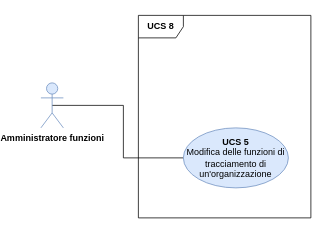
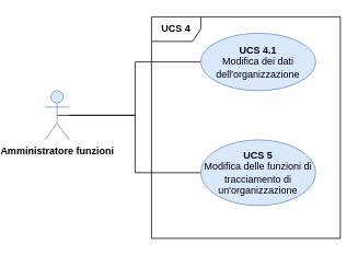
- <mxCell id="5" value="&lt;b&gt;UCS 8&lt;/b&gt;" style="shape=umlFrame;whiteSpace=wrap;html=1;" parent="1" vertex="1"><mxGeometry x="150" y="20" width="230" height="270" as="geometry" /></mxCell>
+ <mxCell id="5" value="&lt;b&gt;UCS 4&lt;/b&gt;" style="shape=umlFrame;whiteSpace=wrap;html=1;" parent="1" vertex="1"><mxGeometry x="150" y="20" width="230" height="270" as="geometry" /></mxCell>
+ <mxCell id="2" style="edgeStyle=orthogonalEdgeStyle;rounded=0;orthogonalLoop=1;jettySize=auto;html=1;entryX=0;entryY=0.5;entryDx=0;entryDy=0;endArrow=none;endFill=0;" parent="1" source="4" target="6" edge="1"><mxGeometry relative="1" as="geometry" /></mxCell>
+ <mxCell id="6" value="&lt;b&gt;UCS 4.1&lt;/b&gt;&lt;br&gt;Modifica dei dati dell'organizzazione" style="ellipse;whiteSpace=wrap;html=1;fillColor=#dae8fc;strokeColor=#6c8ebf;" parent="1" vertex="1"><mxGeometry x="210" y="40" width="140" height="70" as="geometry" /></mxCell>
